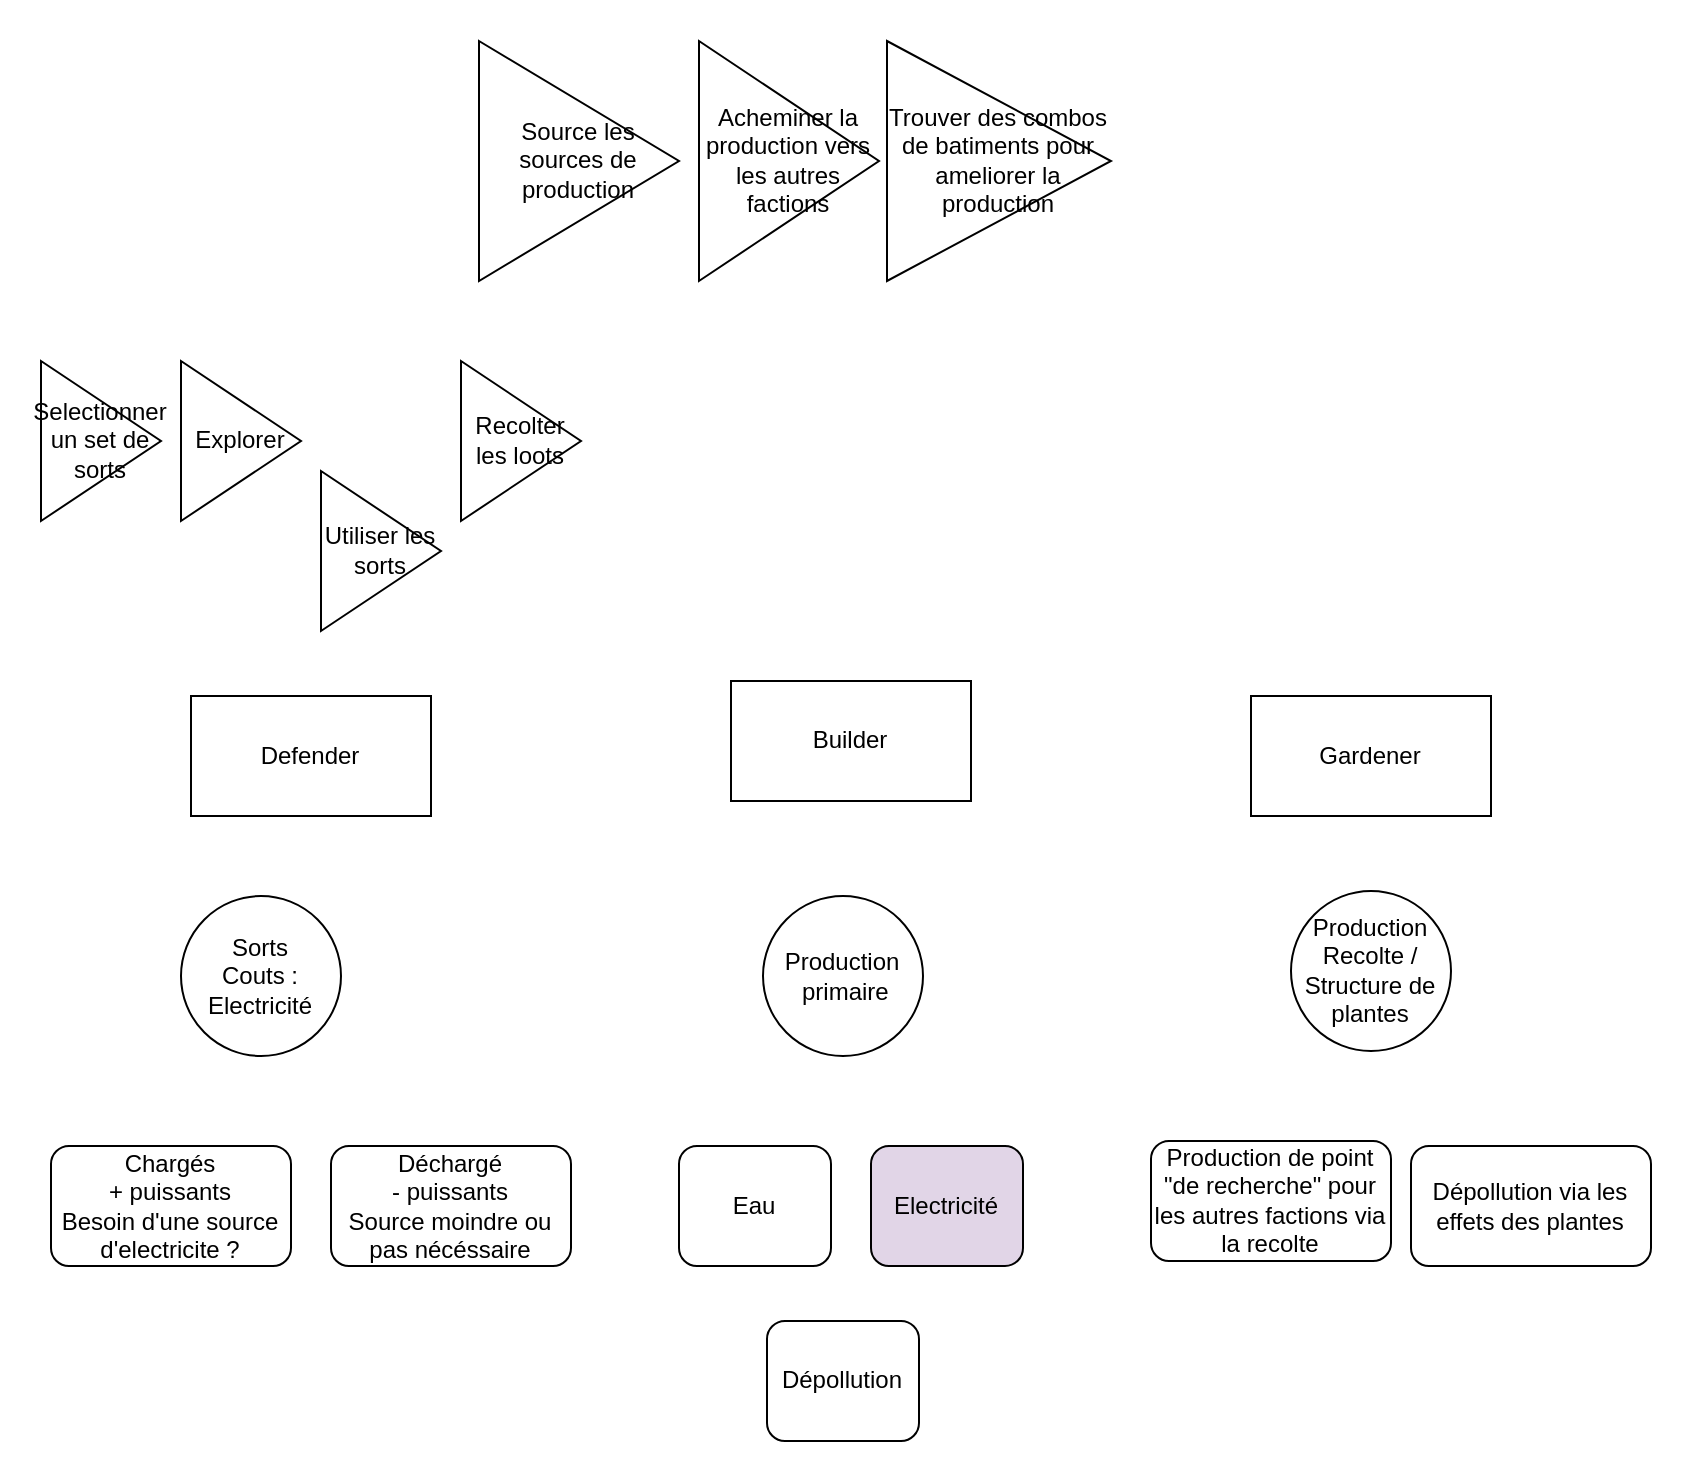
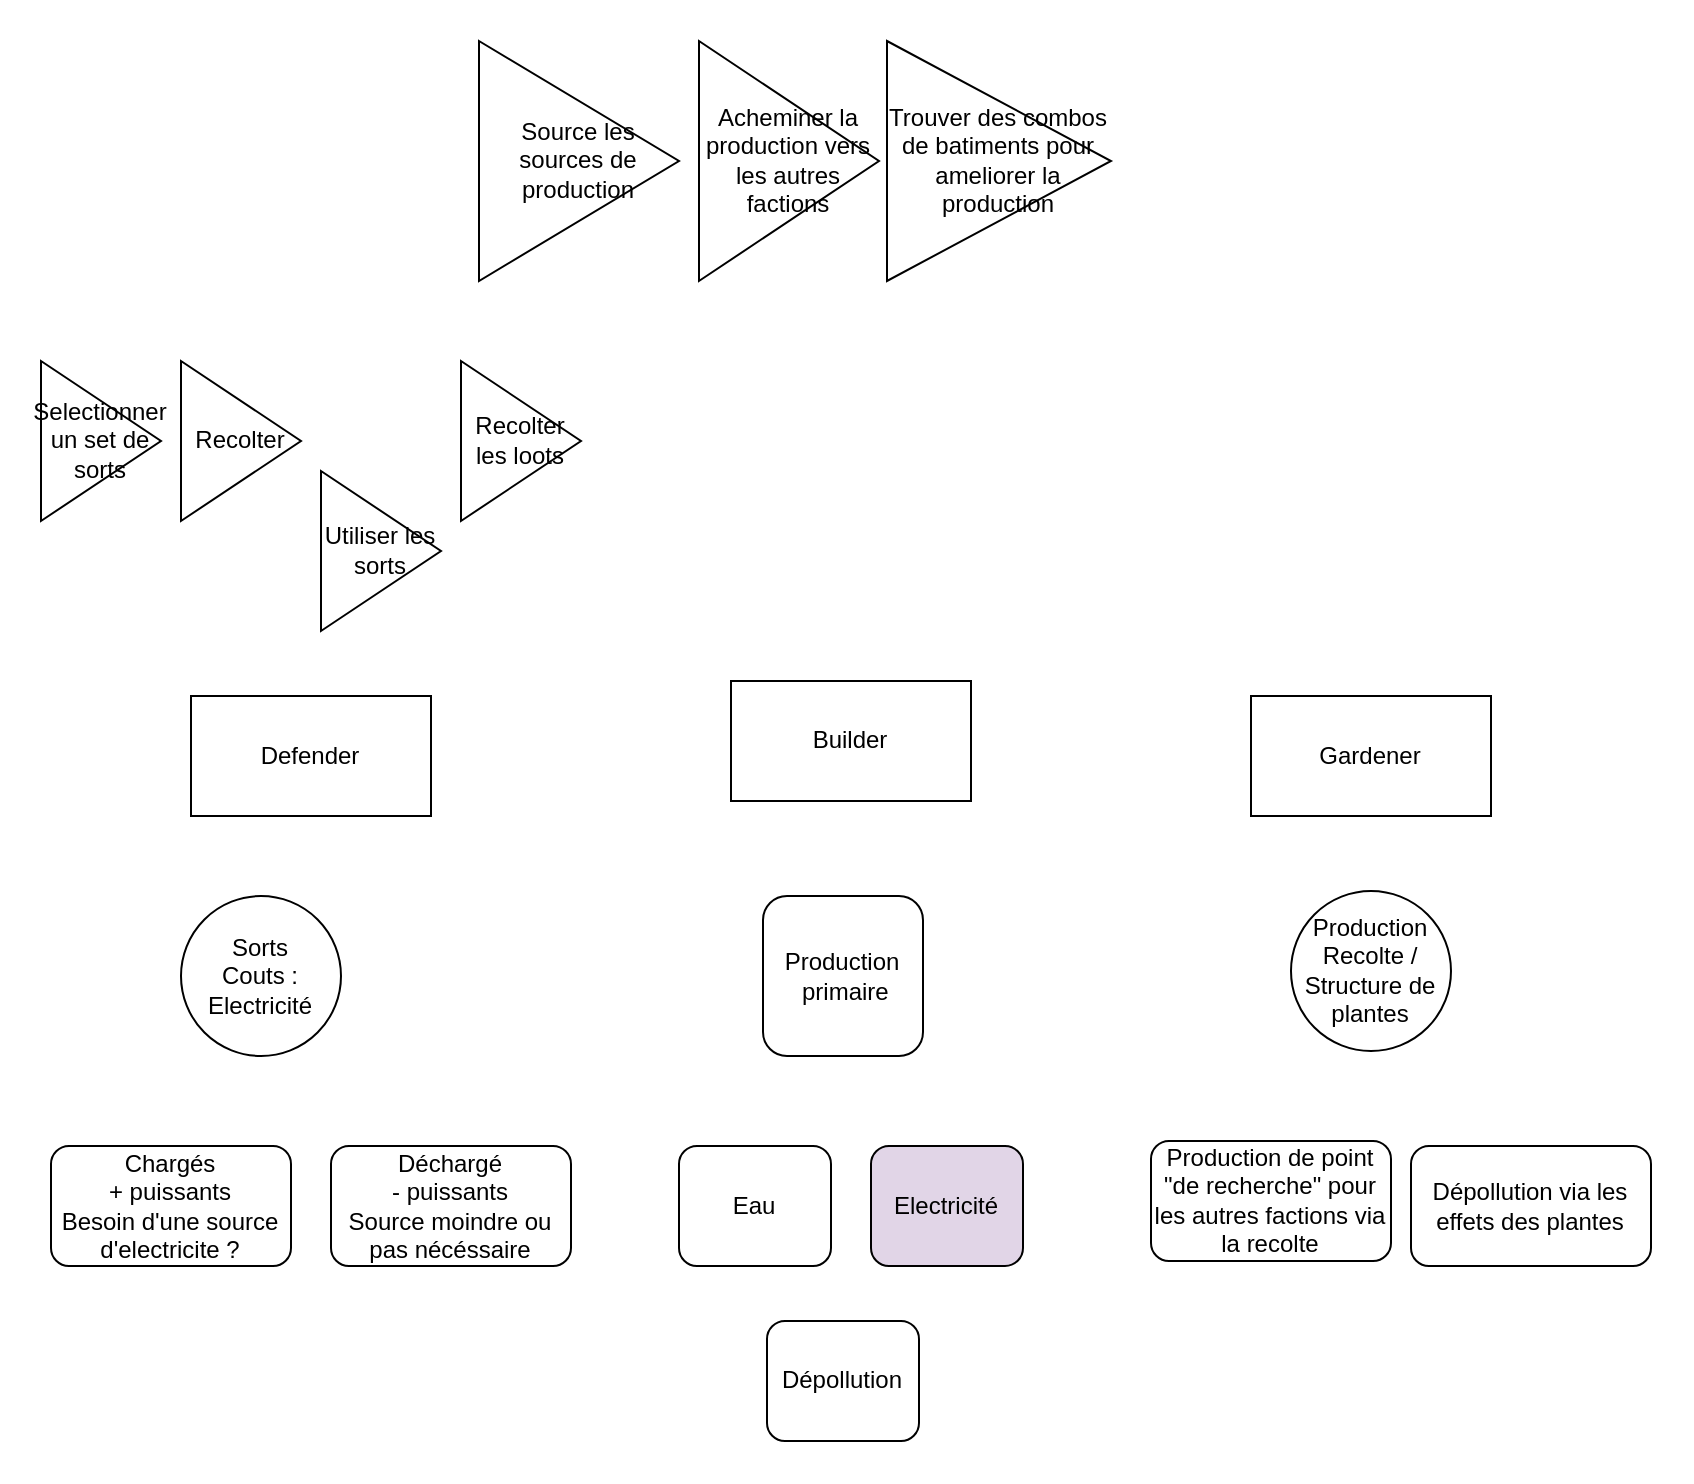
- <mxCell id="15" value="Explorer" style="triangle;whiteSpace=wrap;html=1;" parent="1" vertex="1"><mxGeometry x="90" y="180" width="60" height="80" as="geometry" /></mxCell>
+ <mxCell id="15" value="Recolter" style="triangle;whiteSpace=wrap;html=1;" parent="1" vertex="1"><mxGeometry x="90" y="180" width="60" height="80" as="geometry" /></mxCell>
- <mxCell id="8" value="&lt;div&gt;Production&lt;/div&gt;&amp;nbsp;primaire" style="ellipse;whiteSpace=wrap;html=1;aspect=fixed;" parent="1" vertex="1"><mxGeometry x="381" y="447.5" width="80" height="80" as="geometry" /></mxCell>
+ <mxCell id="8" value="&lt;div&gt;Production&lt;/div&gt;&amp;nbsp;primaire" style="whiteSpace=wrap;html=1;aspect=fixed;rounded=1;" parent="1" vertex="1"><mxGeometry x="381" y="447.5" width="80" height="80" as="geometry" /></mxCell>
